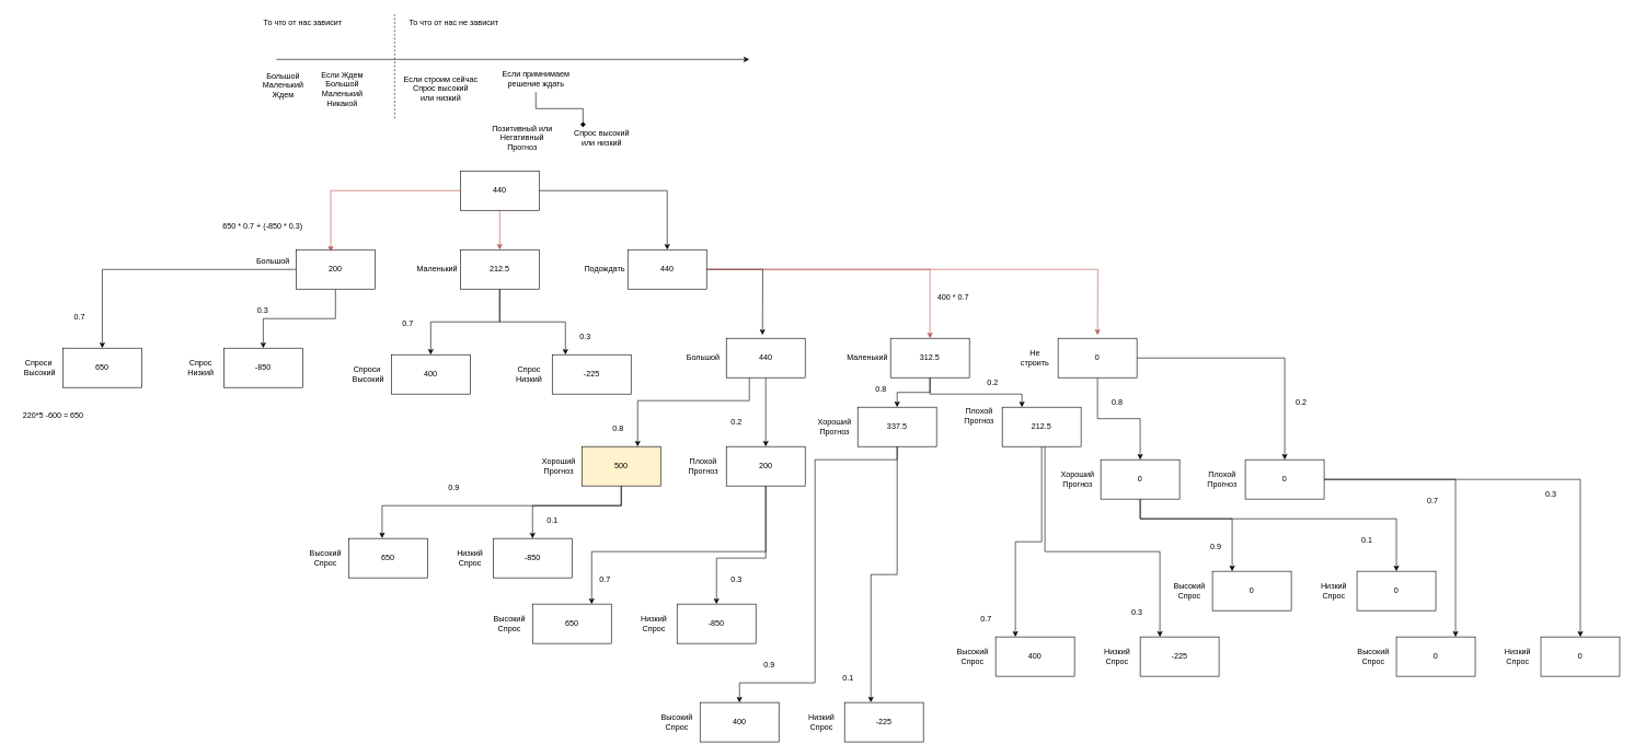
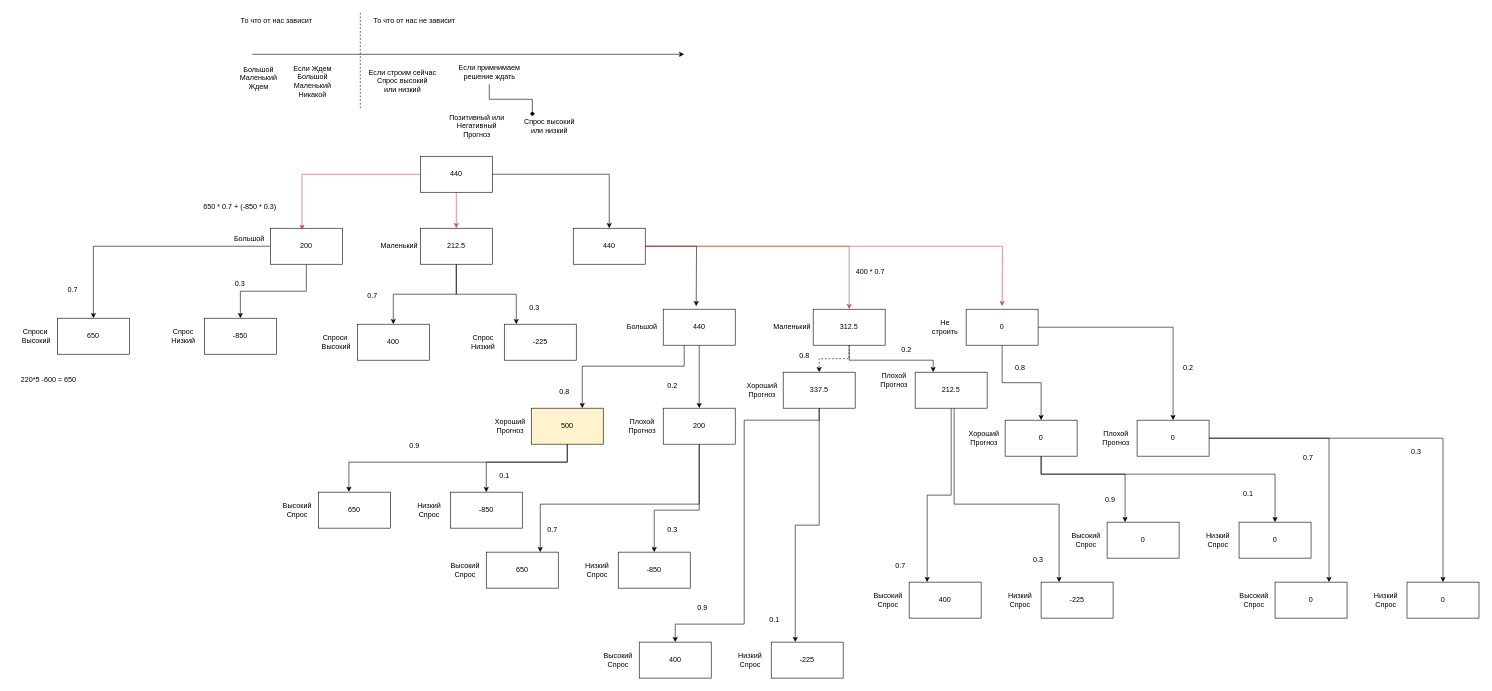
- <mxCell id="24" value="Подождать" style="text;html=1;align=center;verticalAlign=middle;whiteSpace=wrap;rounded=0;" vertex="1" parent="1"><mxGeometry x="890" y="395" width="60" height="30" as="geometry" /></mxCell>
- <mxCell id="35" style="edgeStyle=orthogonalEdgeStyle;rounded=0;orthogonalLoop=1;jettySize=auto;html=1;entryX=0.5;entryY=0;entryDx=0;entryDy=0;" edge="1" parent="1" source="37" target="63"><mxGeometry relative="1" as="geometry" /></mxCell>
+ <mxCell id="35" style="edgeStyle=orthogonalEdgeStyle;rounded=0;orthogonalLoop=1;jettySize=auto;html=1;entryX=0.5;entryY=0;entryDx=0;entryDy=0;dashed=1;" edge="1" parent="1" source="37" target="63"><mxGeometry relative="1" as="geometry" /></mxCell>
